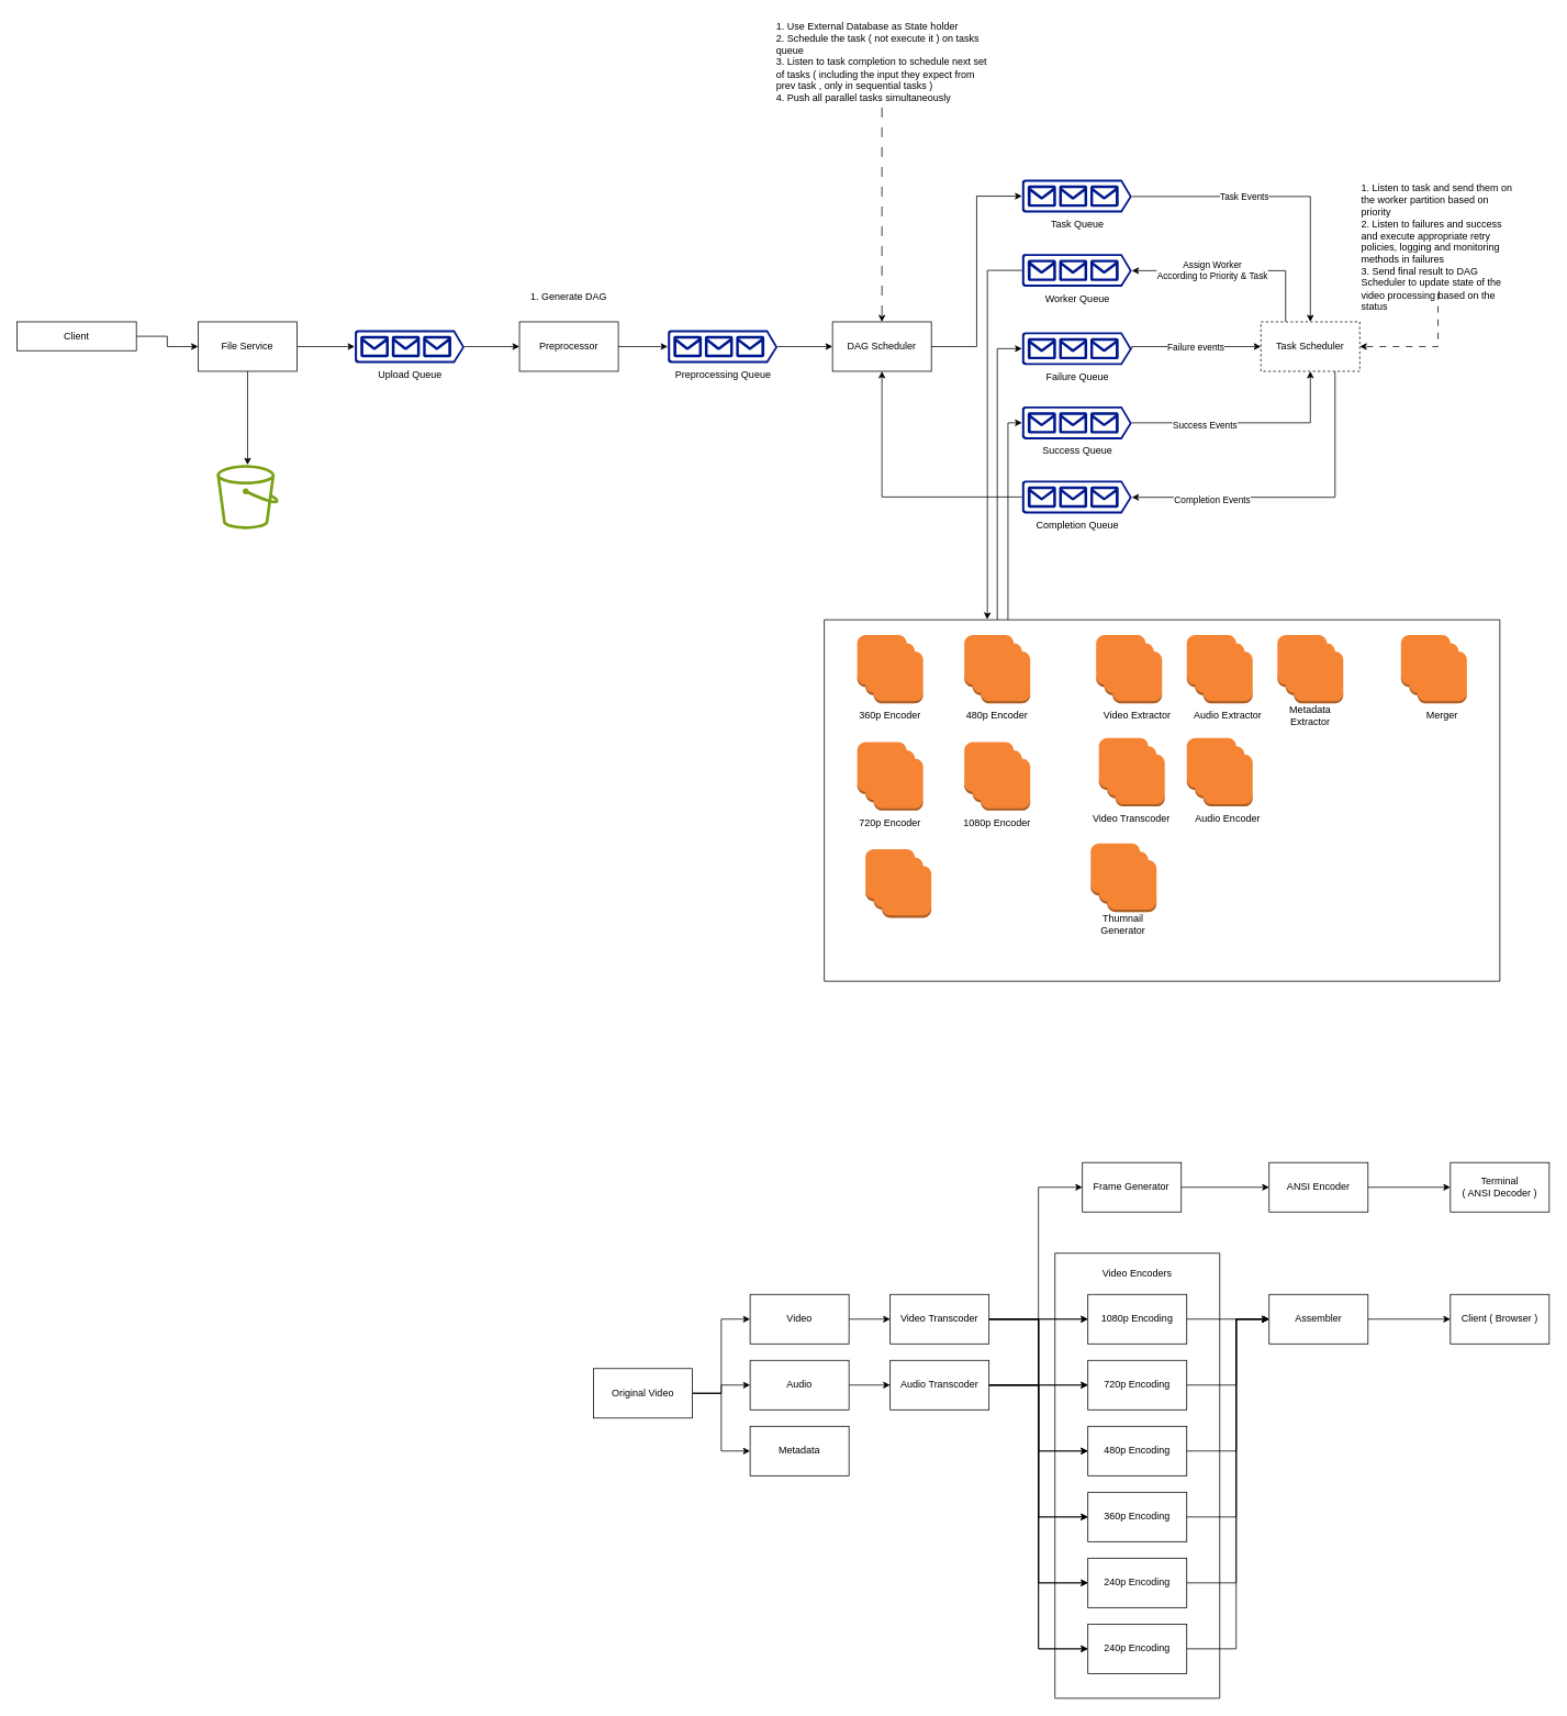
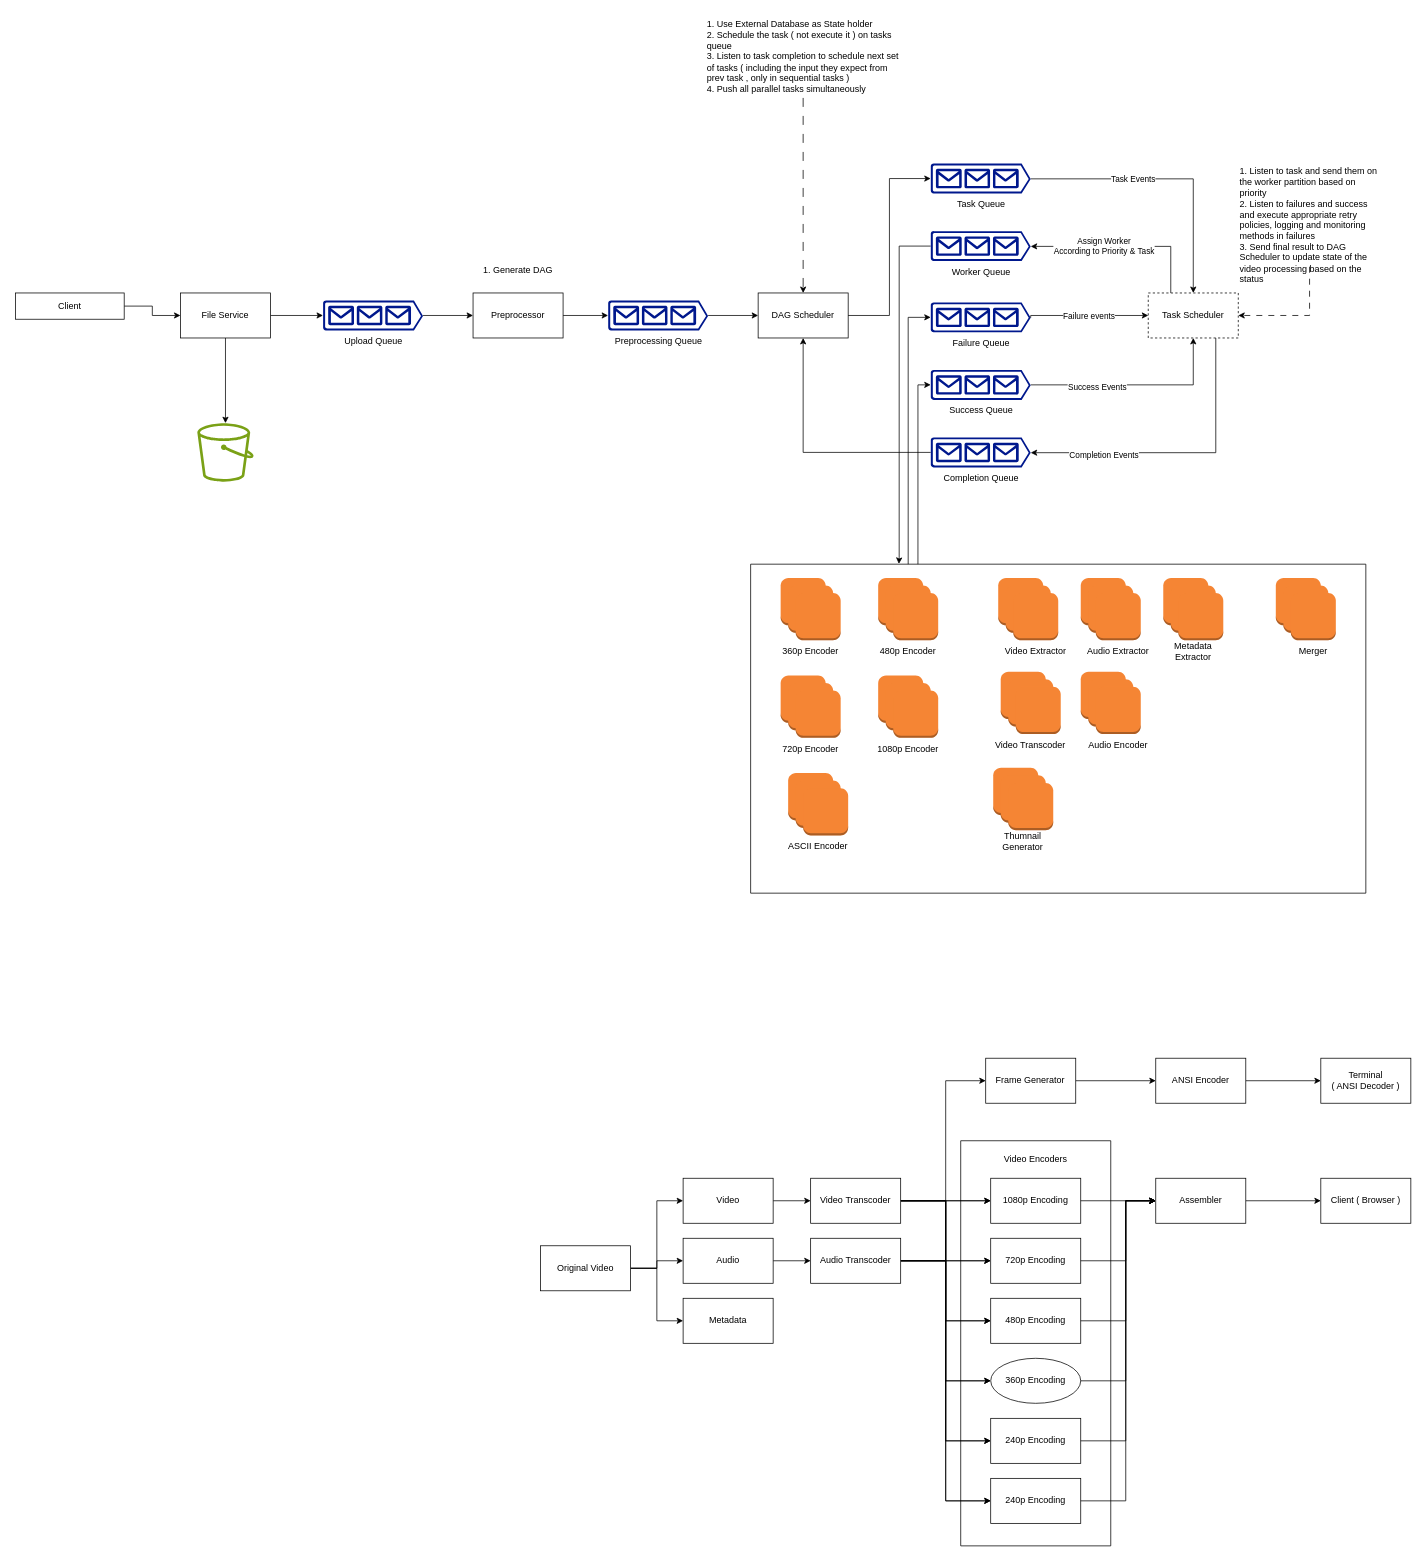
+ <mxCell id="96" value="ASCII Encoder" style="text;strokeColor=none;align=center;fillColor=none;html=1;verticalAlign=middle;whiteSpace=wrap;rounded=0;" parent="92" vertex="1"><mxGeometry y="83" width="100" height="30" as="geometry" /></mxCell>
- <mxCell id="133" value="360p Encoding" style="rounded=0;whiteSpace=wrap;html=1;container=0;" parent="128" vertex="1"><mxGeometry x="40" y="290" width="120" height="60" as="geometry" /></mxCell>
+ <mxCell id="133" value="360p Encoding" style="ellipse;whiteSpace=wrap;html=1;container=0;" parent="128" vertex="1"><mxGeometry x="40" y="290" width="120" height="60" as="geometry" /></mxCell>
